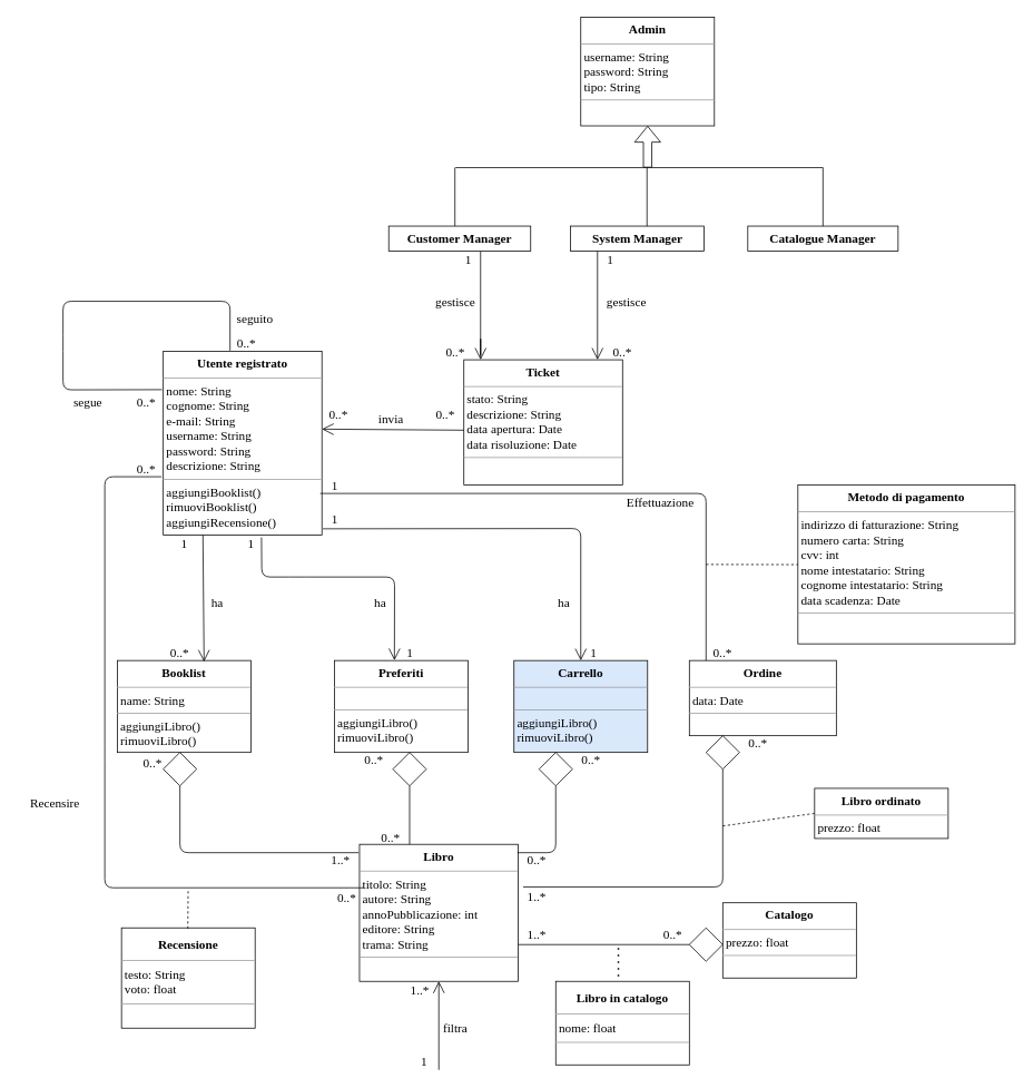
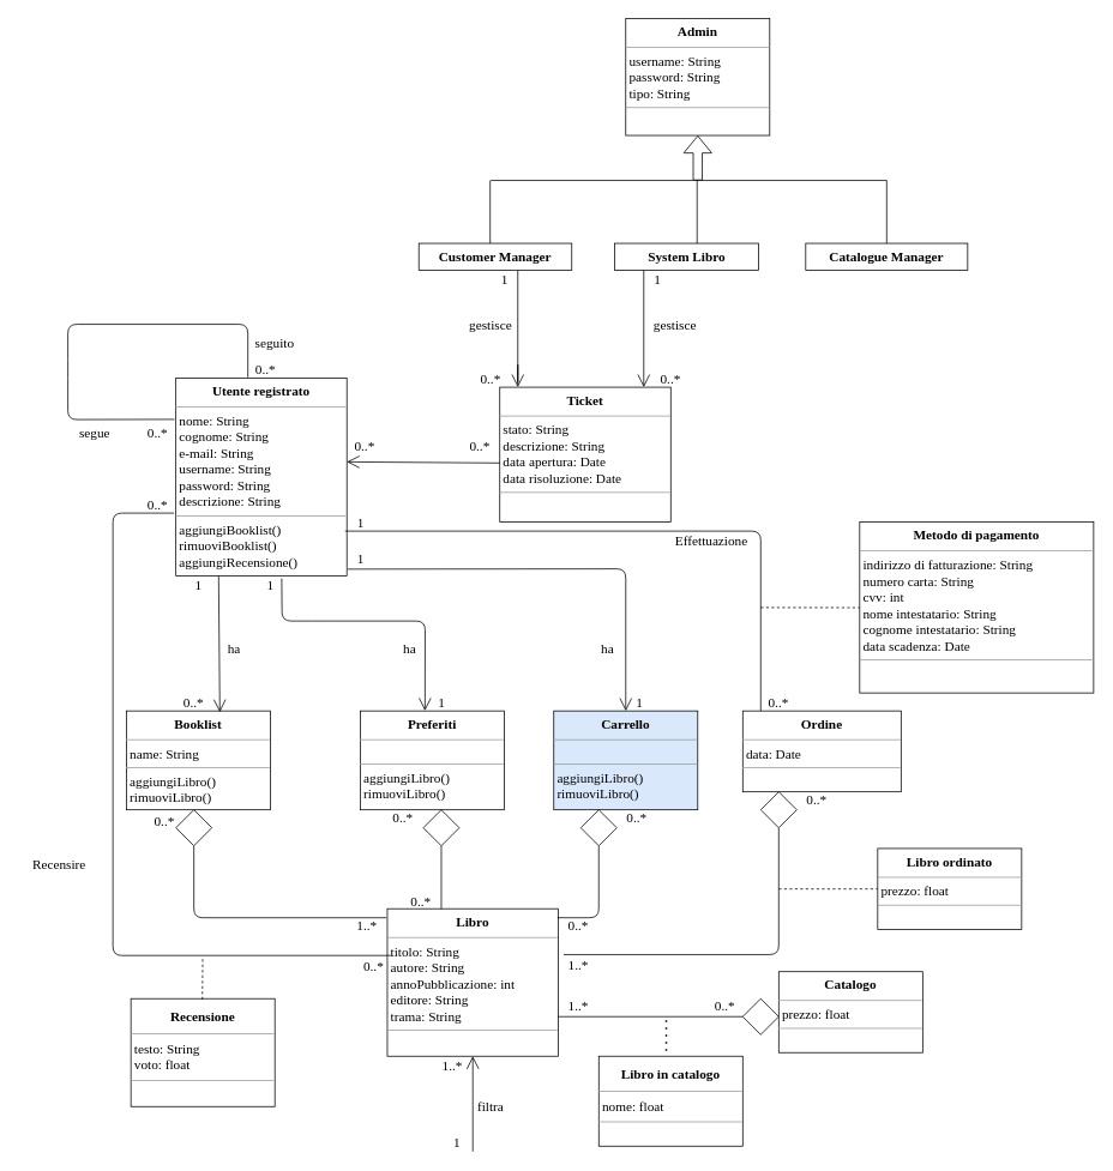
- <mxCell id="75" value="&lt;h2 style=&quot;margin: 0px ; margin-top: 4px ; text-align: center&quot;&gt;&lt;font face=&quot;Verdana&quot;&gt;&lt;span style=&quot;font-size: 15px&quot;&gt;System Manager&lt;/span&gt;&lt;/font&gt;&lt;/h2&gt;" style="verticalAlign=top;align=left;overflow=fill;fontSize=12;fontFamily=Helvetica;html=1;" parent="1" vertex="1"><mxGeometry x="682.5" y="270" width="160" height="30" as="geometry" /></mxCell>
+ <mxCell id="75" value="&lt;h2 style=&quot;margin: 0px ; margin-top: 4px ; text-align: center&quot;&gt;&lt;font face=&quot;Verdana&quot;&gt;&lt;span style=&quot;font-size: 15px&quot;&gt;System Libro&lt;/span&gt;&lt;/font&gt;&lt;/h2&gt;" style="verticalAlign=top;align=left;overflow=fill;fontSize=12;fontFamily=Helvetica;html=1;" parent="1" vertex="1"><mxGeometry x="682.5" y="270" width="160" height="30" as="geometry" /></mxCell>
- <mxCell id="48" value="&lt;font face=&quot;Verdana&quot; style=&quot;font-size: 15px&quot;&gt;invia&lt;/font&gt;" style="text;html=1;strokeColor=none;fillColor=none;align=center;verticalAlign=middle;whiteSpace=wrap;rounded=0;" parent="1" vertex="1"><mxGeometry x="447.5" y="490" width="40" height="20" as="geometry" /></mxCell>
- <mxCell id="29" value="&lt;h2 style=&quot;margin: 0px ; margin-top: 4px ; text-align: center&quot;&gt;&lt;b&gt;&lt;font face=&quot;Verdana&quot; style=&quot;font-size: 15px&quot;&gt;Libro ordinato&lt;/font&gt;&lt;/b&gt;&lt;/h2&gt;&lt;hr size=&quot;1&quot;&gt;&lt;p style=&quot;margin: 0px ; margin-left: 4px&quot;&gt;&lt;font face=&quot;Verdana&quot; style=&quot;font-size: 15px&quot;&gt;prezzo: float&lt;/font&gt;&lt;/p&gt;&lt;hr size=&quot;1&quot;&gt;&lt;p style=&quot;margin: 0px 0px 0px 4px ; font-size: 15px&quot;&gt;&lt;br&gt;&lt;/p&gt;" style="verticalAlign=top;align=left;overflow=fill;fontSize=12;fontFamily=Helvetica;html=1;" parent="1" vertex="1"><mxGeometry x="975" y="943" width="160" height="60" as="geometry" /></mxCell>
+ <mxCell id="29" value="&lt;h2 style=&quot;margin: 0px ; margin-top: 4px ; text-align: center&quot;&gt;&lt;b&gt;&lt;font face=&quot;Verdana&quot; style=&quot;font-size: 15px&quot;&gt;Libro ordinato&lt;/font&gt;&lt;/b&gt;&lt;/h2&gt;&lt;hr size=&quot;1&quot;&gt;&lt;p style=&quot;margin: 0px ; margin-left: 4px&quot;&gt;&lt;font face=&quot;Verdana&quot; style=&quot;font-size: 15px&quot;&gt;prezzo: float&lt;/font&gt;&lt;/p&gt;&lt;hr size=&quot;1&quot;&gt;&lt;p style=&quot;margin: 0px 0px 0px 4px ; font-size: 15px&quot;&gt;&lt;br&gt;&lt;/p&gt;" style="verticalAlign=top;align=left;overflow=fill;fontSize=12;fontFamily=Helvetica;html=1;" parent="1" vertex="1"><mxGeometry x="975" y="943" width="160" height="90" as="geometry" /></mxCell>
